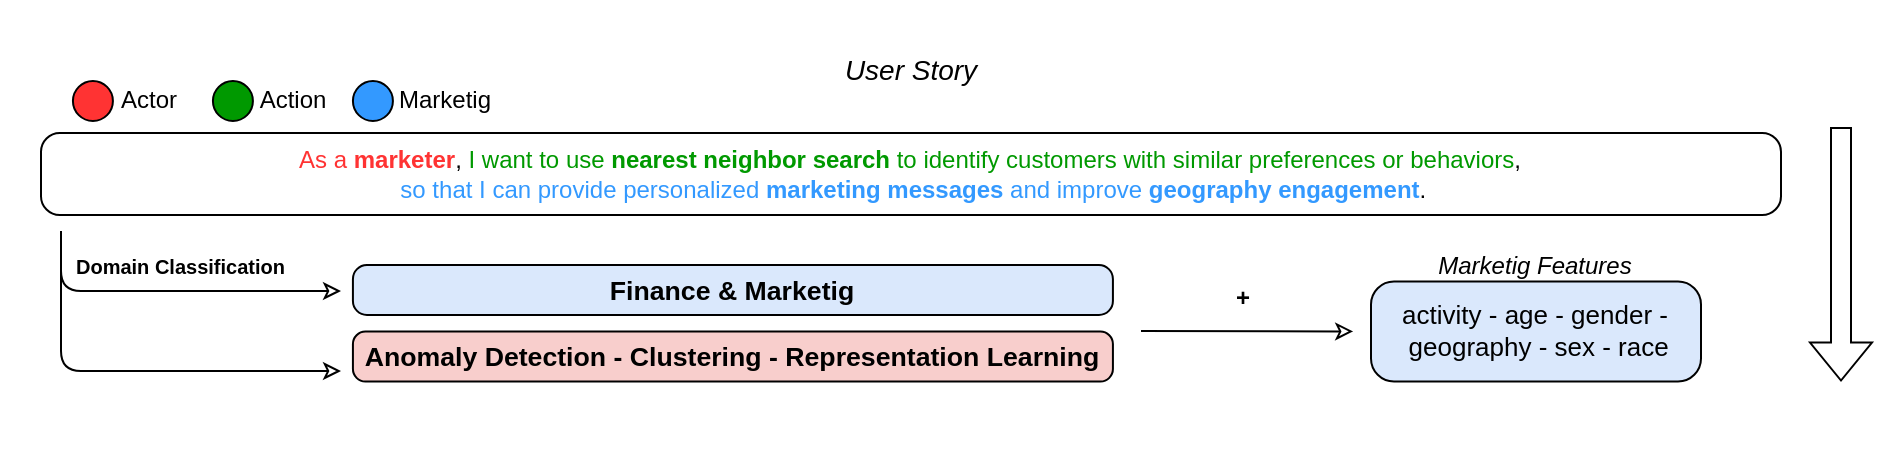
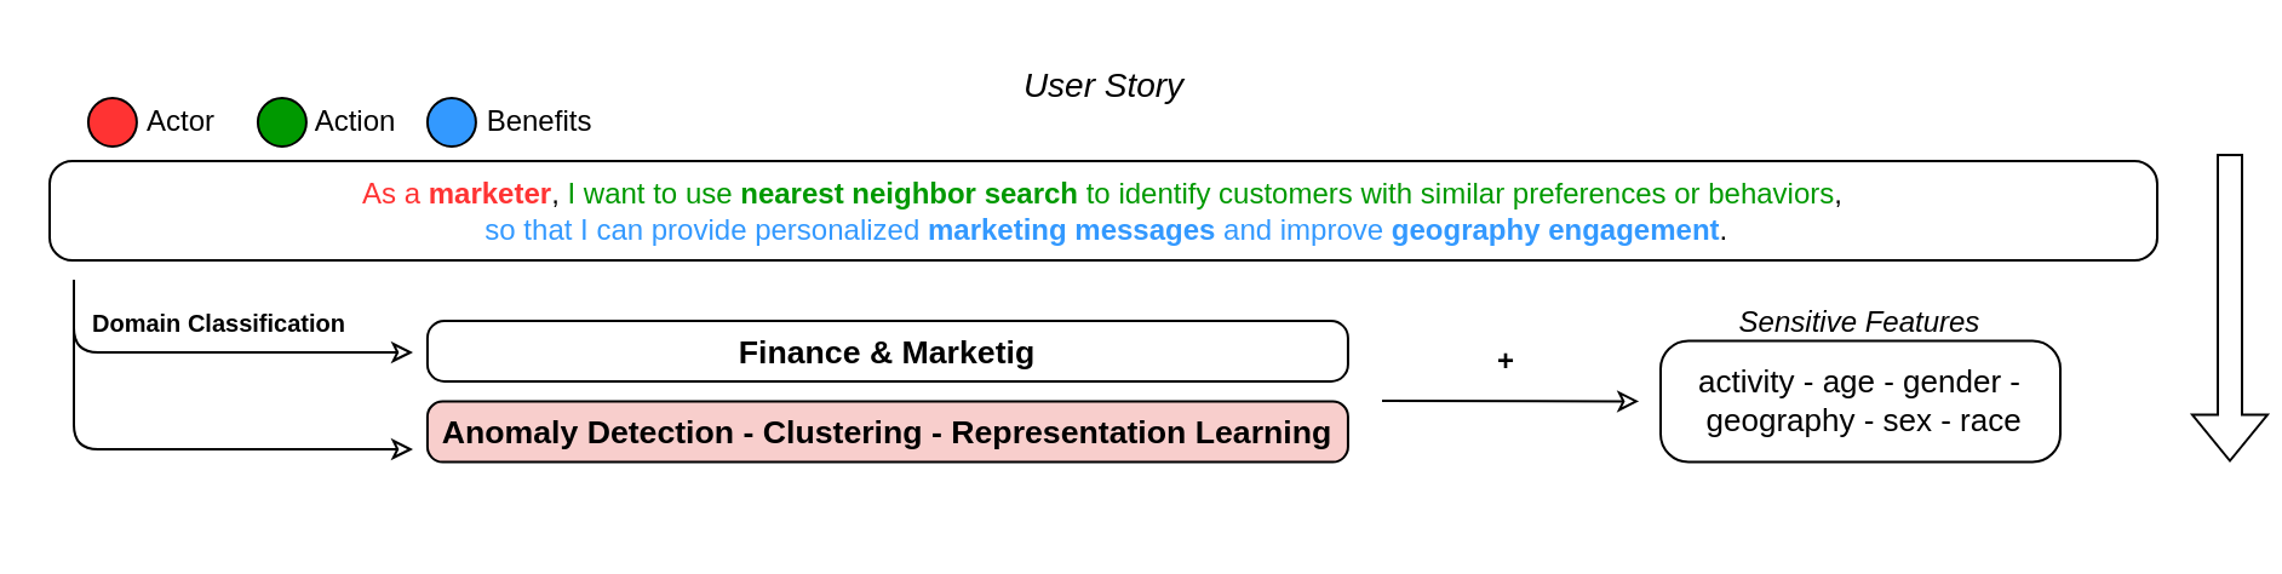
- <mxCell id="9" value="Marketig" style="text;html=1;align=center;verticalAlign=middle;resizable=0;points=[];autosize=1;strokeColor=none;fillColor=none;" parent="1" vertex="1"><mxGeometry x="186.7" y="35" width="70" height="30" as="geometry" /></mxCell>
+ <mxCell id="9" value="Benefits" style="text;html=1;align=center;verticalAlign=middle;resizable=0;points=[];autosize=1;strokeColor=none;fillColor=none;" parent="1" vertex="1"><mxGeometry x="186.7" y="35" width="70" height="30" as="geometry" /></mxCell>
- <mxCell id="20" value="Marketig Features" style="text;html=1;strokeColor=none;fillColor=none;align=center;verticalAlign=middle;whiteSpace=wrap;rounded=0;fontStyle=2;fontSize=12;strokeWidth=0;" parent="1" vertex="1"><mxGeometry x="709" y="118" width="117" height="30" as="geometry" /></mxCell>
+ <mxCell id="20" value="Sensitive Features" style="text;html=1;strokeColor=none;fillColor=none;align=center;verticalAlign=middle;whiteSpace=wrap;rounded=0;fontStyle=2;fontSize=12;strokeWidth=0;" parent="1" vertex="1"><mxGeometry x="709" y="118" width="117" height="30" as="geometry" /></mxCell>
- <mxCell id="15" value="&lt;b style=&quot;border-color: var(--border-color); font-family: Arial; font-size: 13.333px;&quot;&gt;Finance &amp;amp; Marketig&lt;br&gt;&lt;/b&gt;" style="rounded=1;whiteSpace=wrap;html=1;align=center;fontColor=#000000;arcSize=28;fillColor=#dae8fc;" parent="1" vertex="1"><mxGeometry x="175.96" y="132" width="380" height="25" as="geometry" /></mxCell>
+ <mxCell id="15" value="&lt;b style=&quot;border-color: var(--border-color); font-family: Arial; font-size: 13.333px;&quot;&gt;Finance &amp;amp; Marketig&lt;br&gt;&lt;/b&gt;" style="rounded=1;whiteSpace=wrap;html=1;align=center;fontColor=#000000;arcSize=28;" parent="1" vertex="1"><mxGeometry x="175.96" y="132" width="380" height="25" as="geometry" /></mxCell>
- <mxCell id="23" value="&lt;span style=&quot;border-color: var(--border-color); font-family: Arial; font-size: 13px;&quot;&gt;&lt;span style=&quot;font-family: Helvetica; text-align: left;&quot;&gt;activity&amp;nbsp;&lt;/span&gt;-&amp;nbsp;&lt;span style=&quot;border-color: var(--border-color);&quot;&gt;age - gender -&lt;br&gt;&amp;nbsp;geography - sex - race&lt;/span&gt;&lt;br&gt;&lt;/span&gt;" style="rounded=1;whiteSpace=wrap;html=1;align=center;fontColor=#000000;arcSize=23;fontStyle=0;fillColor=#dae8fc;" parent="1" vertex="1"><mxGeometry x="685" y="140.27" width="165" height="50" as="geometry" /></mxCell>
+ <mxCell id="23" value="&lt;span style=&quot;border-color: var(--border-color); font-family: Arial; font-size: 13px;&quot;&gt;&lt;span style=&quot;font-family: Helvetica; text-align: left;&quot;&gt;activity&amp;nbsp;&lt;/span&gt;-&amp;nbsp;&lt;span style=&quot;border-color: var(--border-color);&quot;&gt;age - gender -&lt;br&gt;&amp;nbsp;geography - sex - race&lt;/span&gt;&lt;br&gt;&lt;/span&gt;" style="rounded=1;whiteSpace=wrap;html=1;align=center;fontColor=#000000;arcSize=23;fontStyle=0" parent="1" vertex="1"><mxGeometry x="685" y="140.27" width="165" height="50" as="geometry" /></mxCell>
